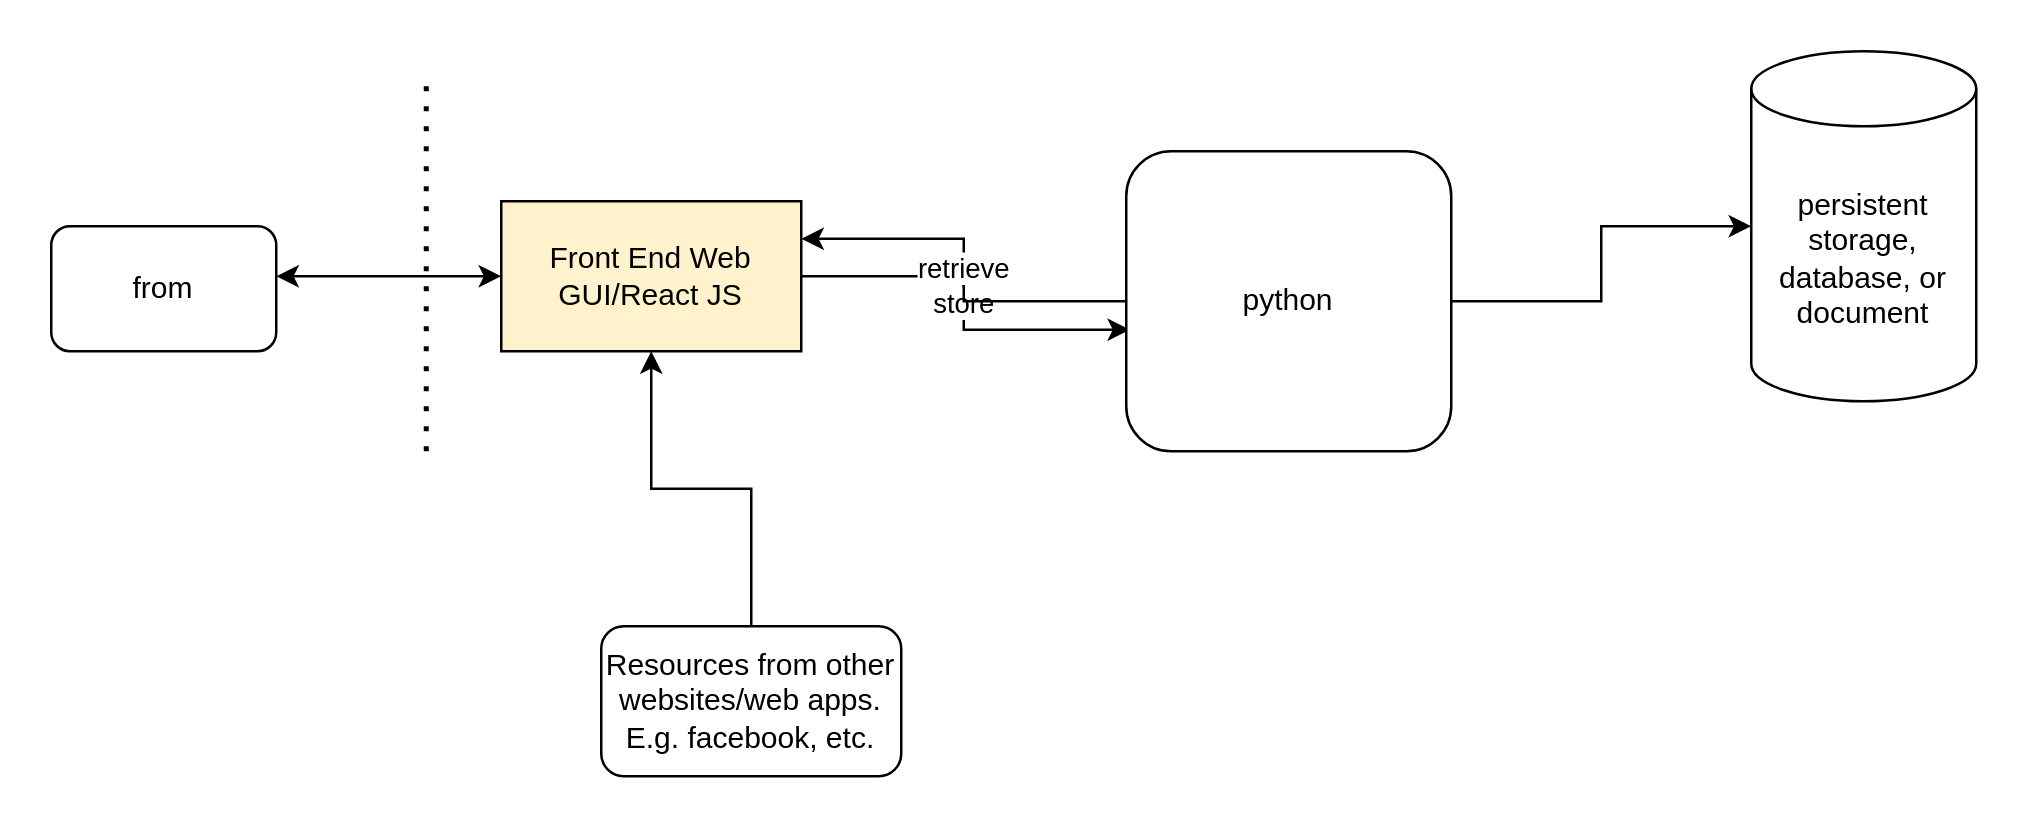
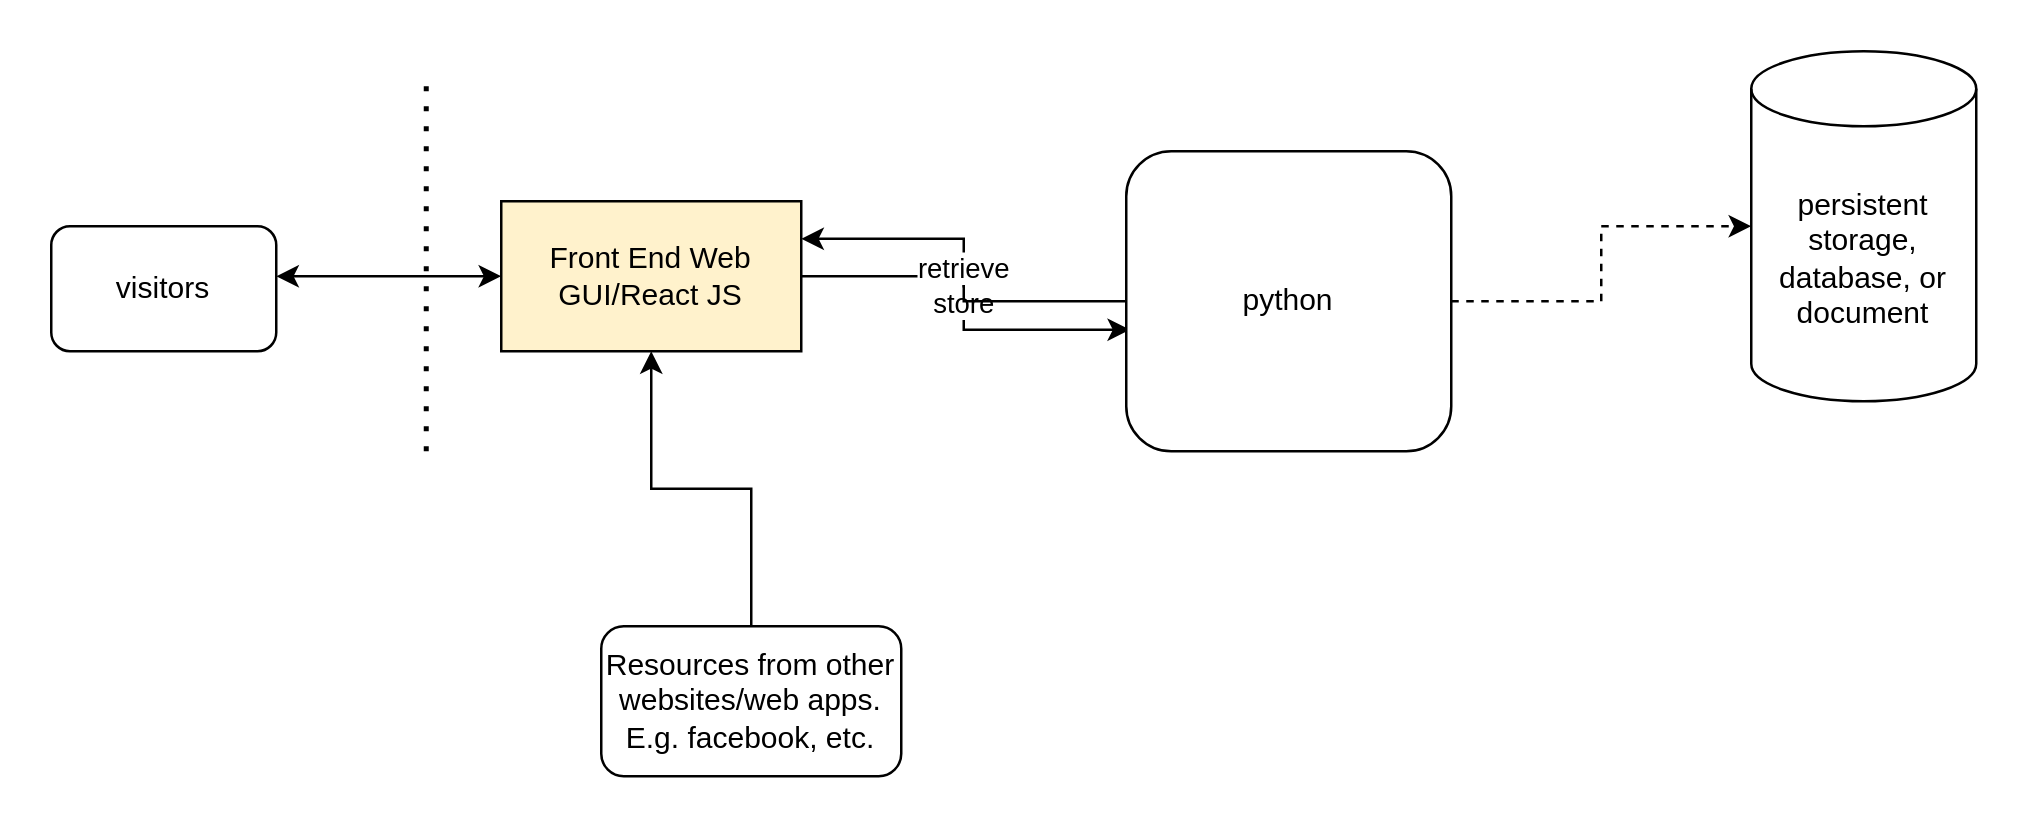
- <mxCell id="11" style="edgeStyle=orthogonalEdgeStyle;rounded=0;orthogonalLoop=1;jettySize=auto;html=1;" edge="1" parent="1" source="12" target="9"><mxGeometry relative="1" as="geometry" /></mxCell>
+ <mxCell id="11" style="edgeStyle=orthogonalEdgeStyle;rounded=0;orthogonalLoop=1;jettySize=auto;html=1;dashed=1;" edge="1" parent="1" source="12" target="9"><mxGeometry relative="1" as="geometry" /></mxCell>
- <mxCell id="7" value="from" style="rounded=1;whiteSpace=wrap;html=1;" vertex="1" parent="1"><mxGeometry x="20" y="90" width="90" height="50" as="geometry" /></mxCell>
+ <mxCell id="7" value="visitors" style="rounded=1;whiteSpace=wrap;html=1;" vertex="1" parent="1"><mxGeometry x="20" y="90" width="90" height="50" as="geometry" /></mxCell>
